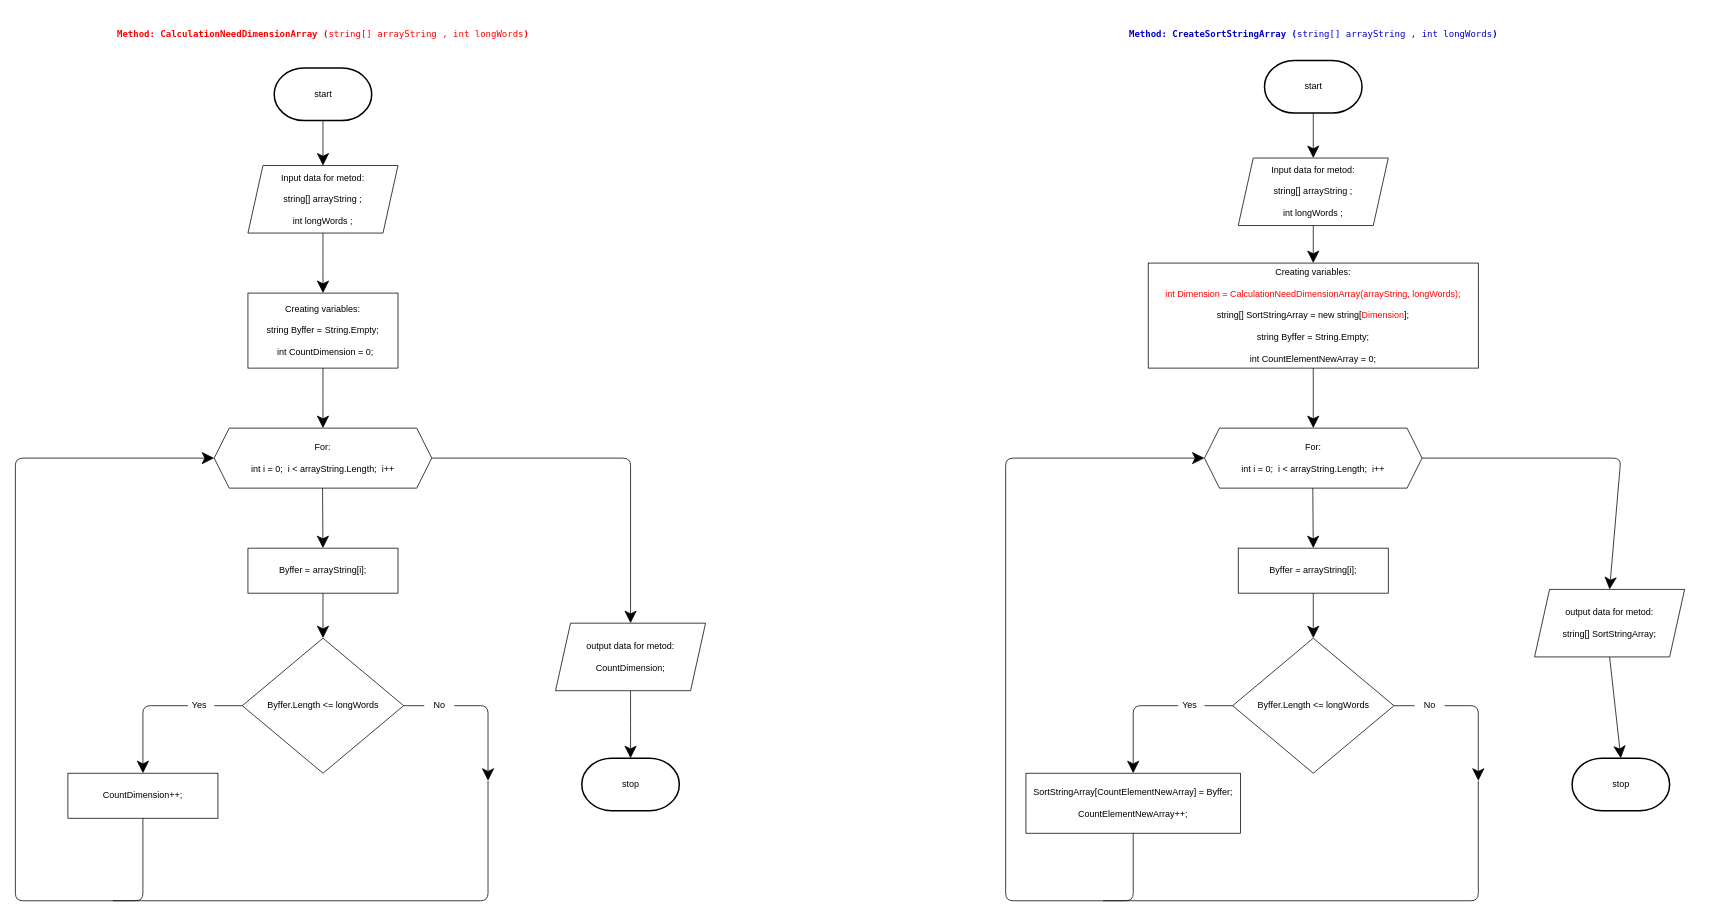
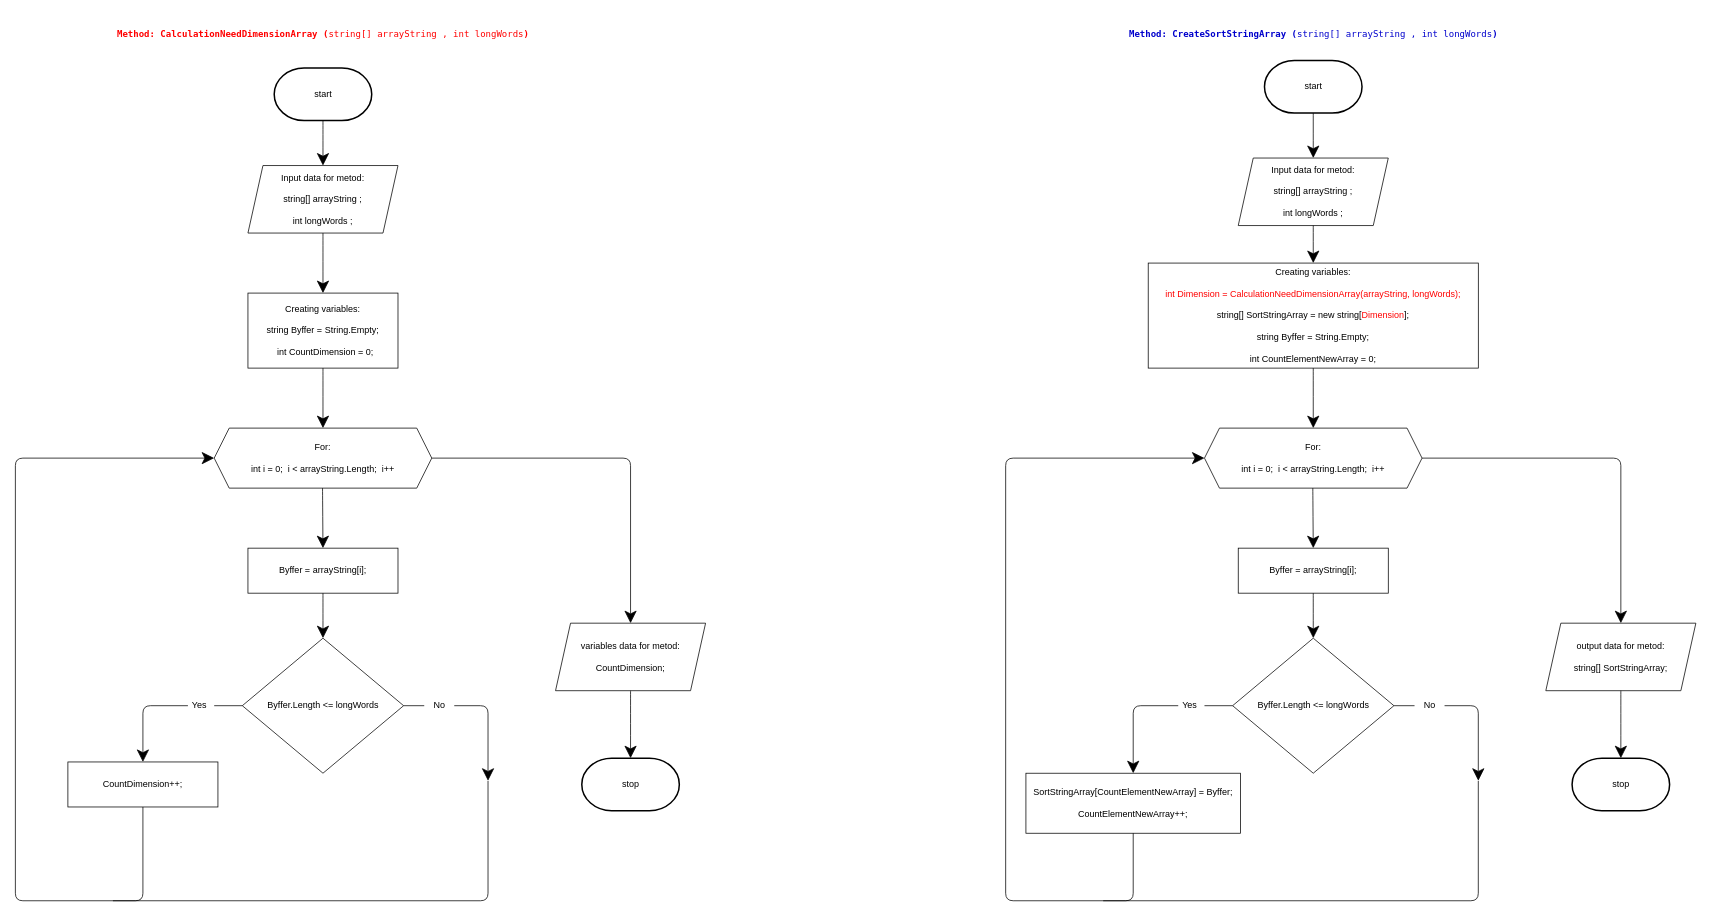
- <mxCell id="48" value="&lt;div&gt;output data for metod:&lt;/div&gt;&lt;div&gt;&lt;br&gt;&lt;/div&gt;string[] SortStringArray;" style="shape=parallelogram;perimeter=parallelogramPerimeter;whiteSpace=wrap;html=1;fixedSize=1;hachureGap=4;" vertex="1" parent="1"><mxGeometry x="2045" y="785" width="200" height="90" as="geometry" /></mxCell>
+ <mxCell id="48" value="&lt;div&gt;output data for metod:&lt;/div&gt;&lt;div&gt;&lt;br&gt;&lt;/div&gt;string[] SortStringArray;" style="shape=parallelogram;perimeter=parallelogramPerimeter;whiteSpace=wrap;html=1;fixedSize=1;hachureGap=4;" vertex="1" parent="1"><mxGeometry x="2060" y="830" width="200" height="90" as="geometry" /></mxCell>
- <mxCell id="23" value="&lt;div&gt;output data for metod:&lt;/div&gt;&lt;div&gt;&lt;br&gt;&lt;/div&gt;CountDimension;" style="shape=parallelogram;perimeter=parallelogramPerimeter;whiteSpace=wrap;html=1;fixedSize=1;hachureGap=4;" vertex="1" parent="1"><mxGeometry x="740" y="830" width="200" height="90" as="geometry" /></mxCell>
+ <mxCell id="23" value="&lt;div&gt;variables data for metod:&lt;/div&gt;&lt;div&gt;&lt;br&gt;&lt;/div&gt;CountDimension;" style="shape=parallelogram;perimeter=parallelogramPerimeter;whiteSpace=wrap;html=1;fixedSize=1;hachureGap=4;" vertex="1" parent="1"><mxGeometry x="740" y="830" width="200" height="90" as="geometry" /></mxCell>
- <mxCell id="14" value="CountDimension++;" style="rounded=0;whiteSpace=wrap;html=1;hachureGap=4;fontColor=#000000;" vertex="1" parent="1"><mxGeometry x="90" y="1030" width="200" height="60" as="geometry" /></mxCell>
+ <mxCell id="14" value="CountDimension++;" style="rounded=0;whiteSpace=wrap;html=1;hachureGap=4;fontColor=#000000;" vertex="1" parent="1"><mxGeometry x="90" y="1015" width="200" height="60" as="geometry" /></mxCell>
